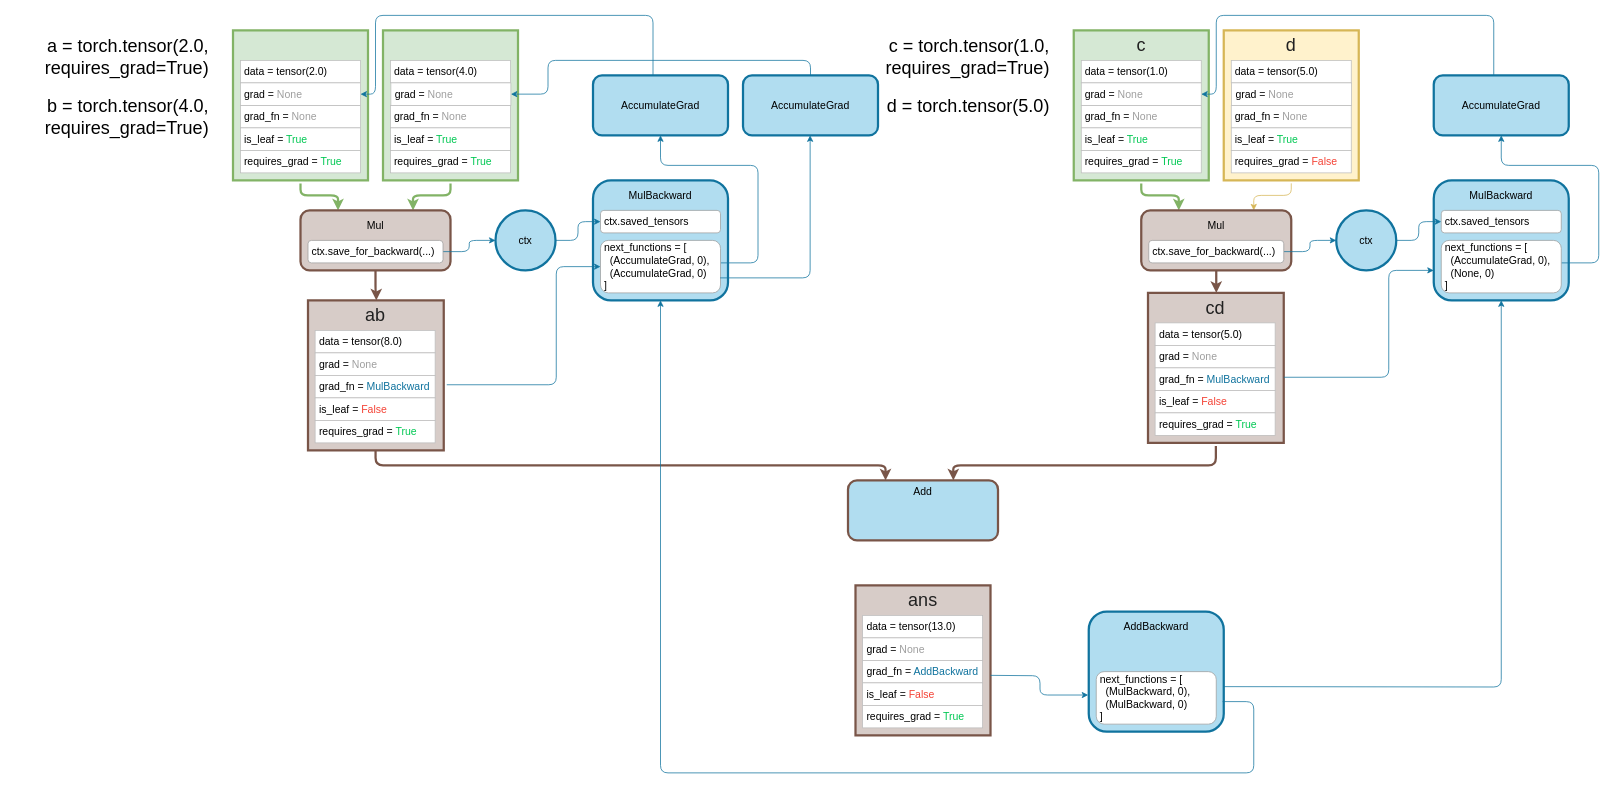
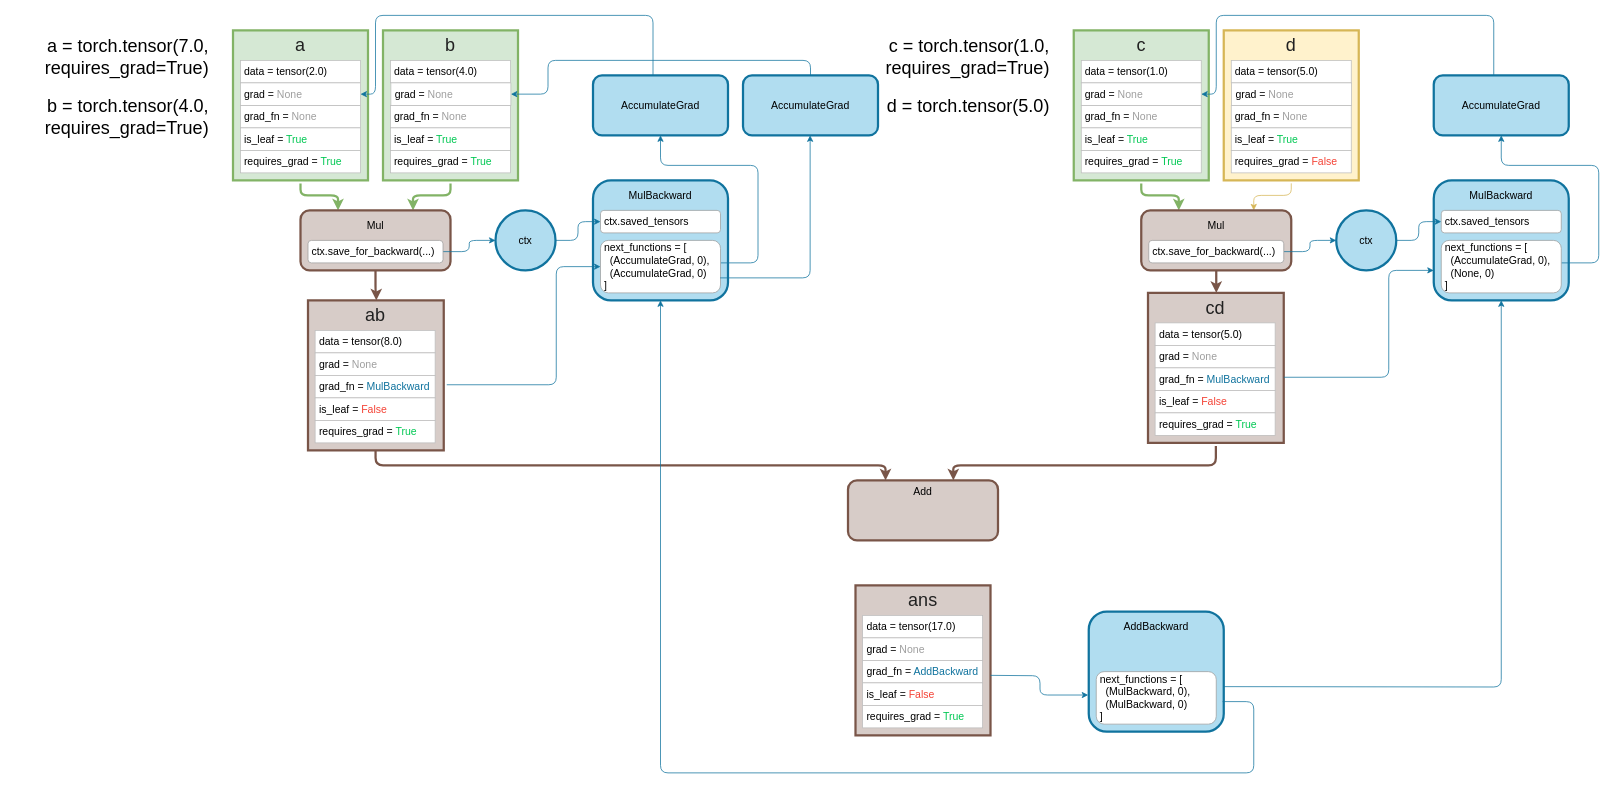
+ <mxCell id="39" value="&lt;div style=&quot;text-align: center ; font-size: 24px&quot;&gt;a&lt;/div&gt;" style="rounded=1;whiteSpace=wrap;html=1;align=center;strokeColor=none;fontSize=24;fillColor=none;fontColor=#212121;" parent="1" vertex="1"><mxGeometry x="340" y="40" width="120" height="40" as="geometry" /></mxCell>
+ <mxCell id="49" value="&lt;div style=&quot;text-align: center ; font-size: 24px&quot;&gt;b&lt;/div&gt;" style="rounded=1;whiteSpace=wrap;html=1;align=center;strokeColor=none;fontSize=24;fillColor=none;fontColor=#212121;" parent="1" vertex="1"><mxGeometry x="540" y="40" width="120" height="40" as="geometry" /></mxCell>
- <mxCell id="35" value="a = torch.tensor(2.0, requires_grad=True)&lt;br style=&quot;font-size: 24px&quot;&gt;" style="text;html=1;strokeColor=none;fillColor=none;align=right;verticalAlign=top;whiteSpace=wrap;rounded=0;fontSize=24;spacing=2;fontColor=#000000;" parent="1" vertex="1"><mxGeometry x="20" y="40" width="260" height="40" as="geometry" /></mxCell>
+ <mxCell id="35" value="a = torch.tensor(7.0, requires_grad=True)&lt;br style=&quot;font-size: 24px&quot;&gt;" style="text;html=1;strokeColor=none;fillColor=none;align=right;verticalAlign=top;whiteSpace=wrap;rounded=0;fontSize=24;spacing=2;fontColor=#000000;" parent="1" vertex="1"><mxGeometry x="20" y="40" width="260" height="40" as="geometry" /></mxCell>
- <mxCell id="72" value="Add" style="rounded=1;whiteSpace=wrap;html=1;strokeColor=#795548;strokeWidth=3;fillColor=#b1ddf0;fontSize=14;align=center;verticalAlign=top;" parent="1" vertex="1"><mxGeometry x="1130" y="640" width="200" height="80" as="geometry" /></mxCell>
+ <mxCell id="72" value="Add" style="rounded=1;whiteSpace=wrap;html=1;strokeColor=#795548;strokeWidth=3;fillColor=#D7CCC8;fontSize=14;align=center;verticalAlign=top;" parent="1" vertex="1"><mxGeometry x="1130" y="640" width="200" height="80" as="geometry" /></mxCell>
- <mxCell id="74" value="&lt;div style=&quot;text-align: justify ; font-size: 14px&quot;&gt;data = tensor(13.0)&lt;/div&gt;" style="rounded=0;whiteSpace=wrap;html=1;align=left;fontSize=14;fillColor=#ffffff;strokeColor=#BDBDBD;fontColor=#000000;perimeterSpacing=0;labelBorderColor=none;spacing=5;spacingLeft=0;" parent="1" vertex="1"><mxGeometry x="1149.5" y="820" width="160" height="30" as="geometry" /></mxCell>
+ <mxCell id="74" value="&lt;div style=&quot;text-align: justify ; font-size: 14px&quot;&gt;data = tensor(17.0)&lt;/div&gt;" style="rounded=0;whiteSpace=wrap;html=1;align=left;fontSize=14;fillColor=#ffffff;strokeColor=#BDBDBD;fontColor=#000000;perimeterSpacing=0;labelBorderColor=none;spacing=5;spacingLeft=0;" parent="1" vertex="1"><mxGeometry x="1149.5" y="820" width="160" height="30" as="geometry" /></mxCell>
